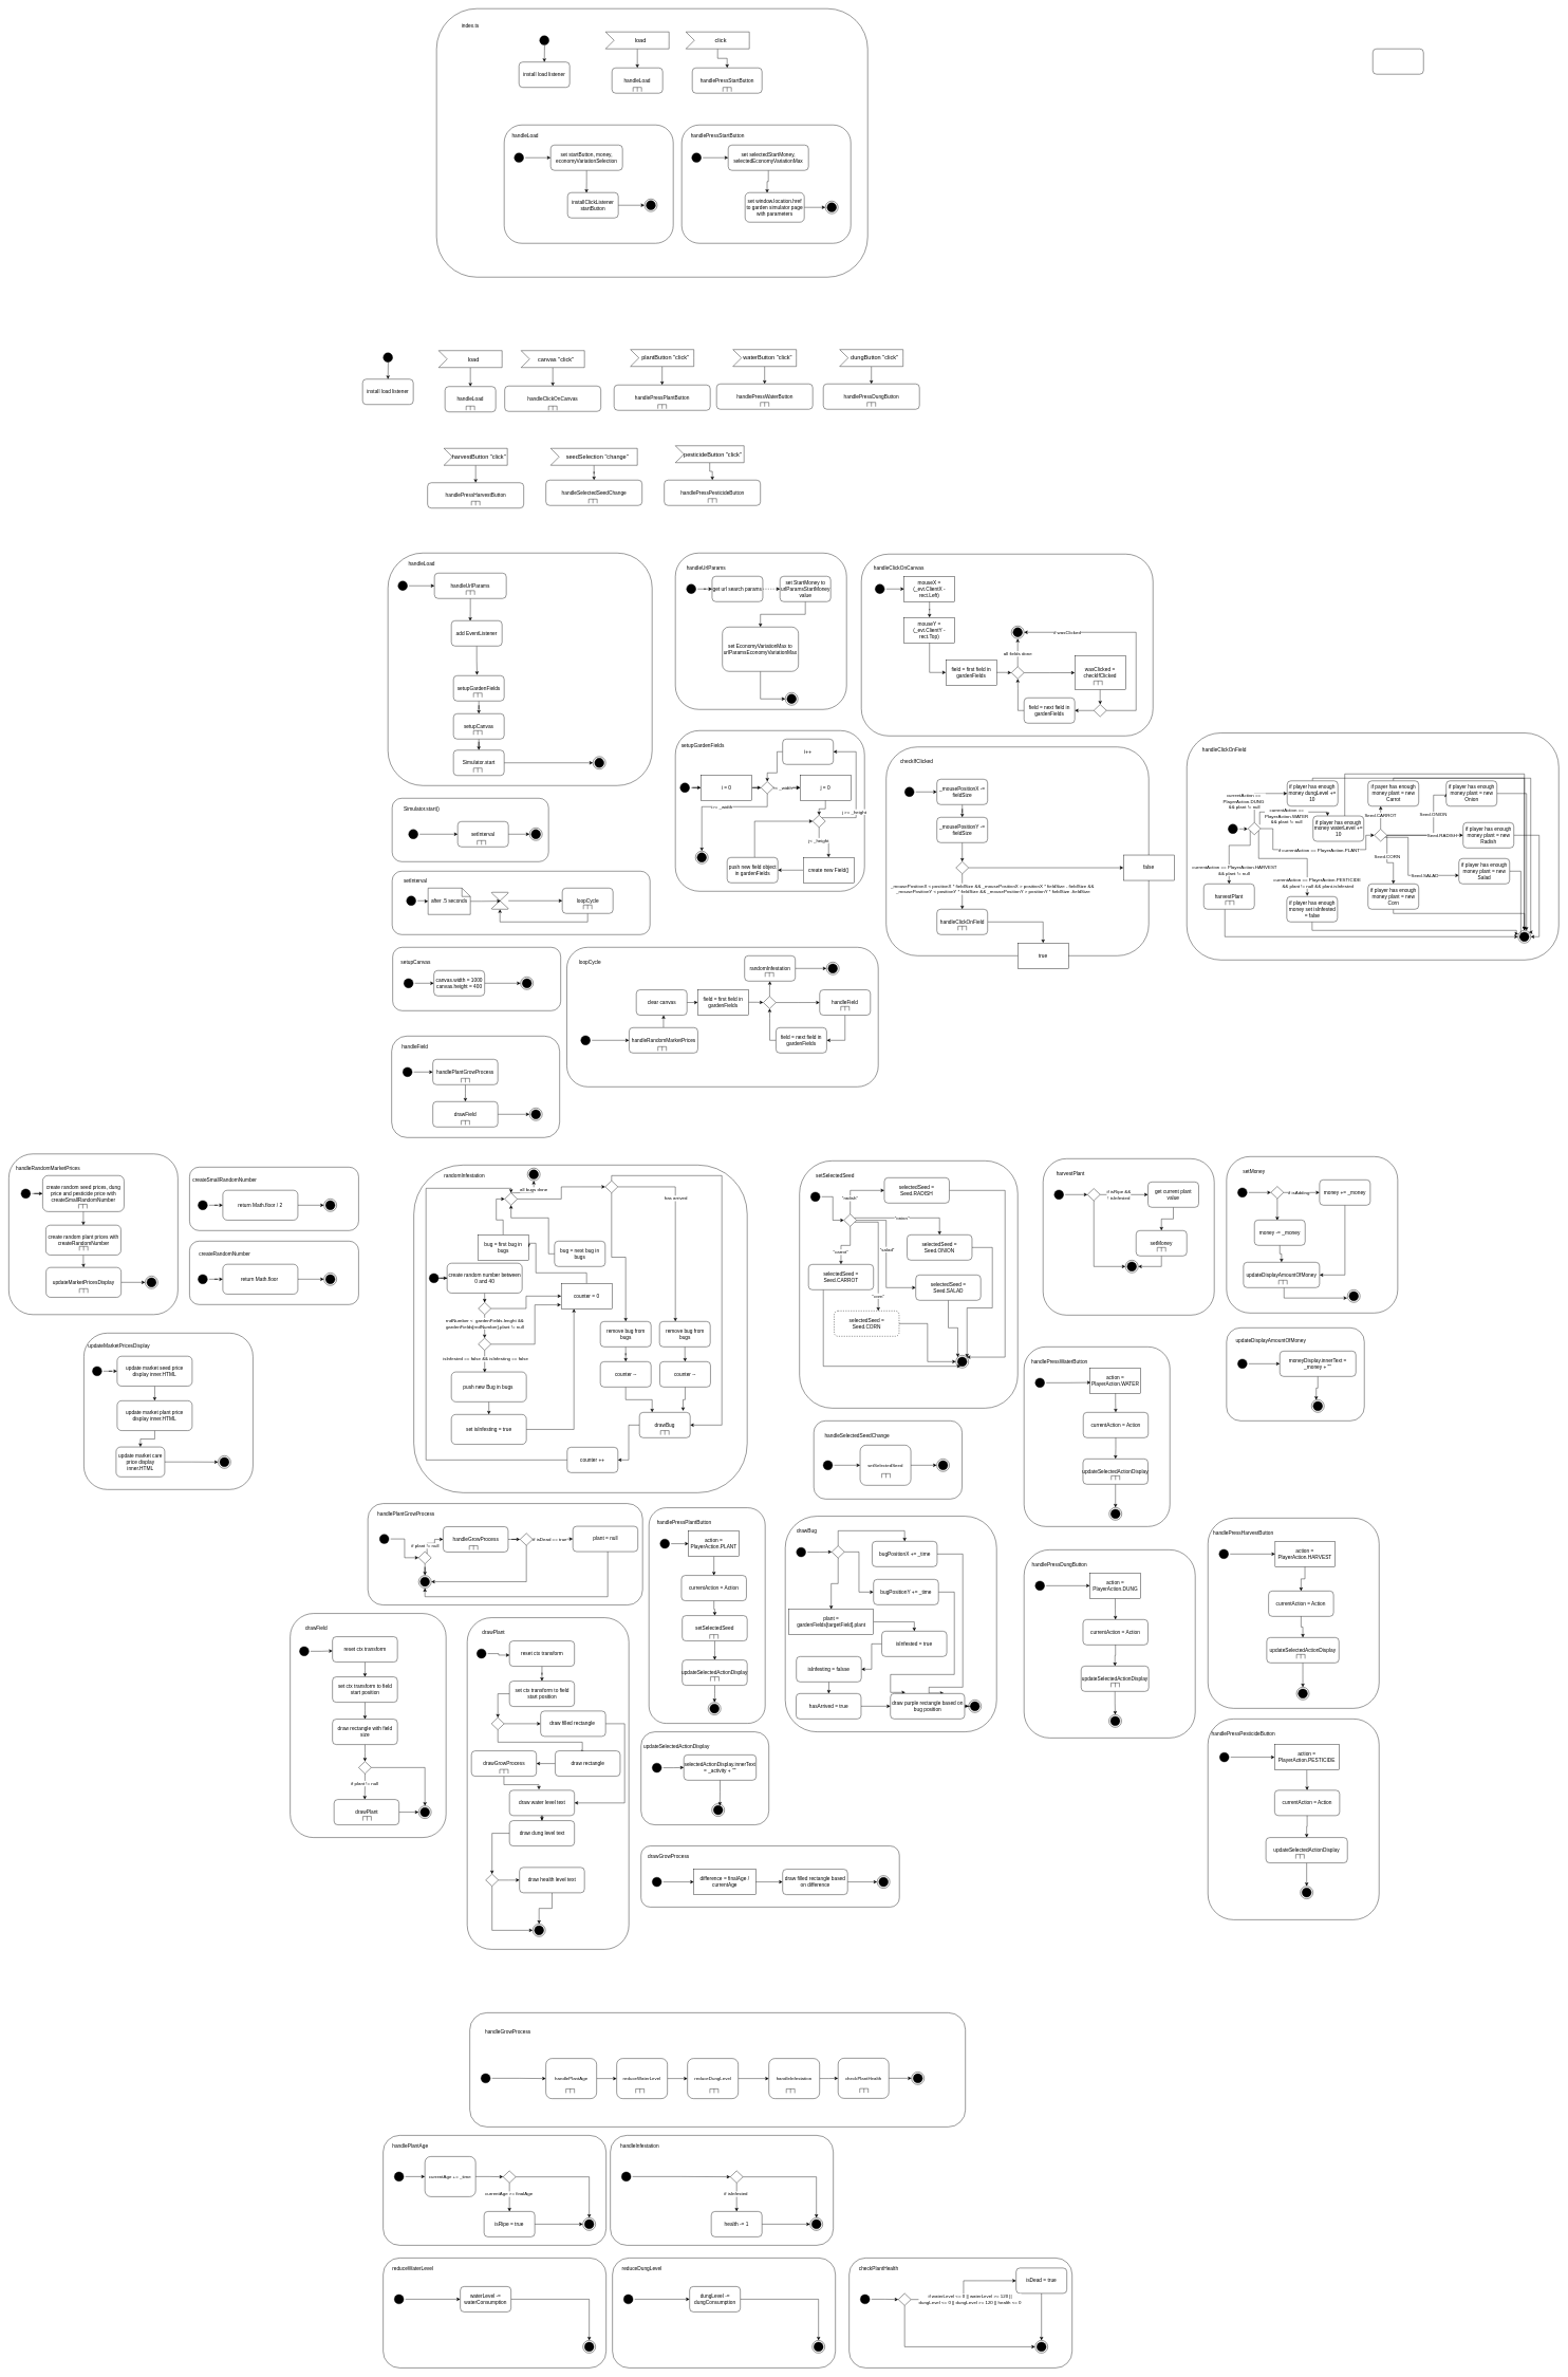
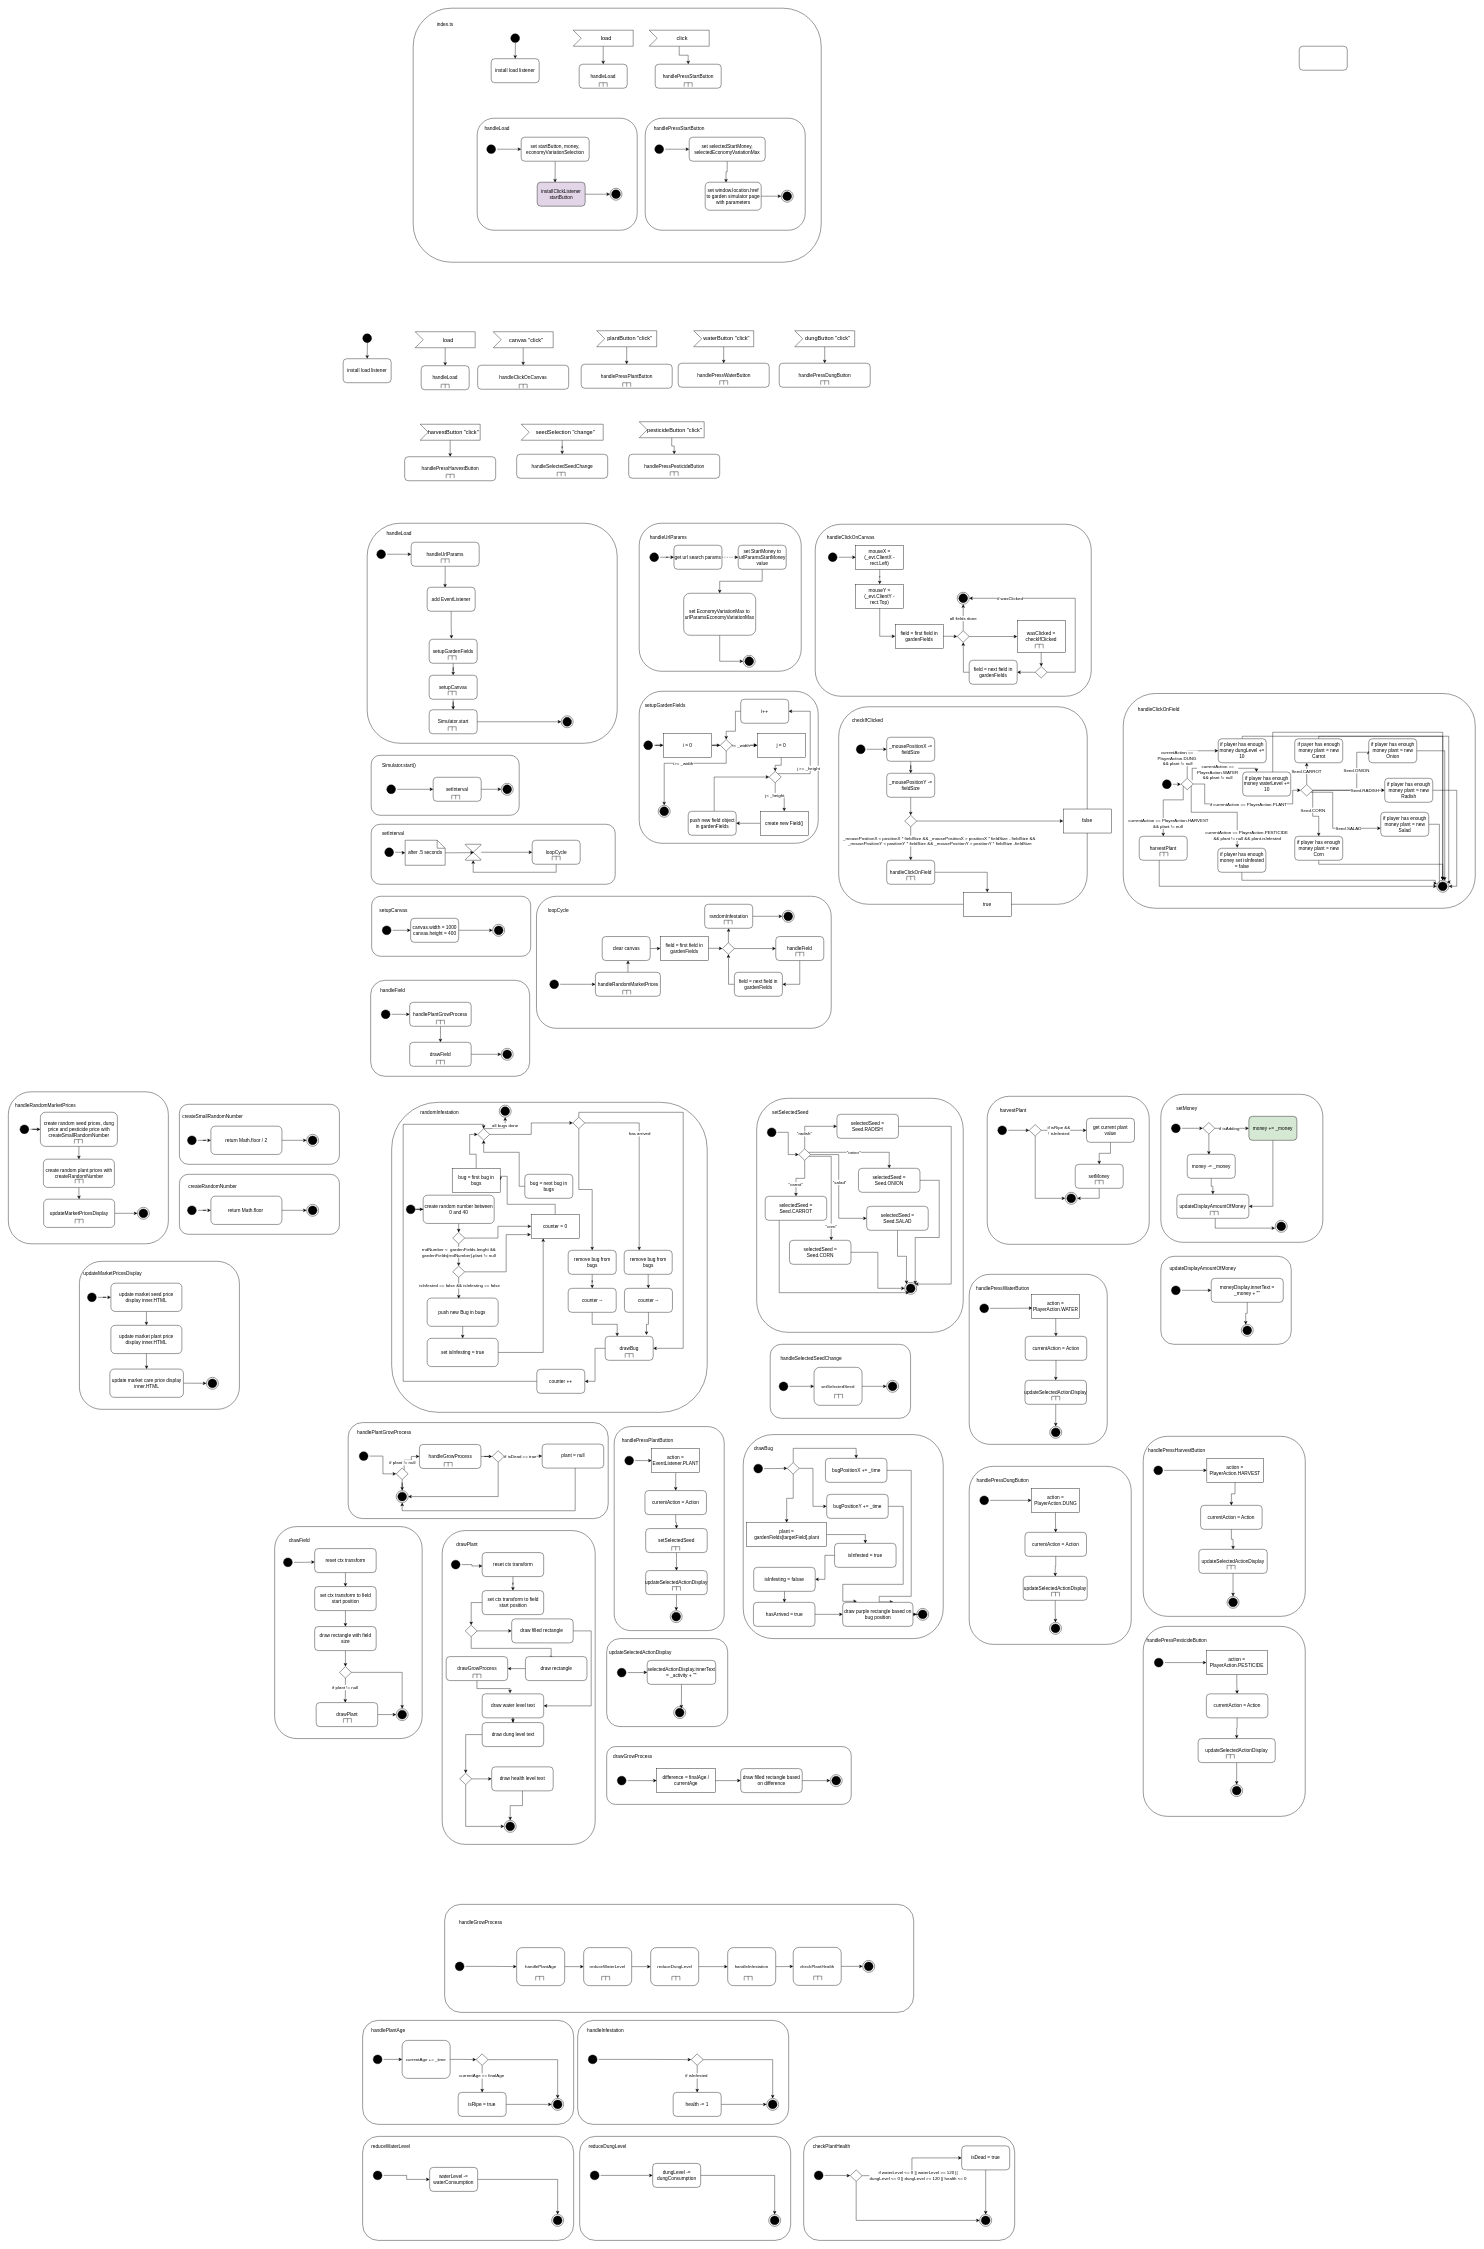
- <mxCell id="22" value="installClickListener startButton" style="rounded=1;whiteSpace=wrap;html=1;" parent="1" vertex="1"><mxGeometry x="1342" y="455" width="120" height="60" as="geometry" /></mxCell>
+ <mxCell id="22" value="installClickListener startButton" style="rounded=1;whiteSpace=wrap;html=1;fillColor=#e1d5e7;" parent="1" vertex="1"><mxGeometry x="1342" y="455" width="120" height="60" as="geometry" /></mxCell>
- <mxCell id="545" value="money += _money" style="rounded=1;whiteSpace=wrap;html=1;" parent="1" vertex="1"><mxGeometry x="3121.06" y="2790" width="120" height="60" as="geometry" /></mxCell>
+ <mxCell id="545" value="money += _money" style="rounded=1;whiteSpace=wrap;html=1;fillColor=#d5e8d4;" parent="1" vertex="1"><mxGeometry x="3121.06" y="2790" width="120" height="60" as="geometry" /></mxCell>
- <mxCell id="601" value="selectedSeed = Seed.CORN" style="rounded=1;whiteSpace=wrap;html=1;dashed=1;" parent="1" vertex="1"><mxGeometry x="1972.63" y="3100" width="153.75" height="60" as="geometry" /></mxCell>
+ <mxCell id="601" value="selectedSeed = Seed.CORN" style="rounded=1;whiteSpace=wrap;html=1;" parent="1" vertex="1"><mxGeometry x="1972.63" y="3100" width="153.75" height="60" as="geometry" /></mxCell>
- <mxCell id="731" value="update market care price display inner.HTML" style="rounded=1;whiteSpace=wrap;html=1;" vertex="1" parent="1"><mxGeometry x="273.88" y="3421.87" width="115" height="70.63" as="geometry" /></mxCell>
+ <mxCell id="731" value="update market care price display inner.HTML" style="rounded=1;whiteSpace=wrap;html=1;" vertex="1" parent="1"><mxGeometry x="273.88" y="3421.87" width="183.75" height="70.63" as="geometry" /></mxCell>
- <mxCell id="559" value="action = PlayerAction.PLANT" style="rounded=0;whiteSpace=wrap;html=1;" parent="1" vertex="1"><mxGeometry x="1628.25" y="3620.63" width="120" height="60" as="geometry" /></mxCell>
+ <mxCell id="559" value="action = EventListener.PLANT" style="rounded=0;whiteSpace=wrap;html=1;" parent="1" vertex="1"><mxGeometry x="1628.25" y="3620.63" width="120" height="60" as="geometry" /></mxCell>
- <mxCell id="373" value="waterLevel -= waterConsumption" style="rounded=1;whiteSpace=wrap;html=1;" parent="1" vertex="1"><mxGeometry x="1088.19" y="5407.5" width="120" height="60" as="geometry" /></mxCell>
+ <mxCell id="373" value="waterLevel -= waterConsumption" style="rounded=1;whiteSpace=wrap;html=1;" parent="1" vertex="1"><mxGeometry x="1073.19" y="5417.5" width="120" height="60" as="geometry" /></mxCell>
